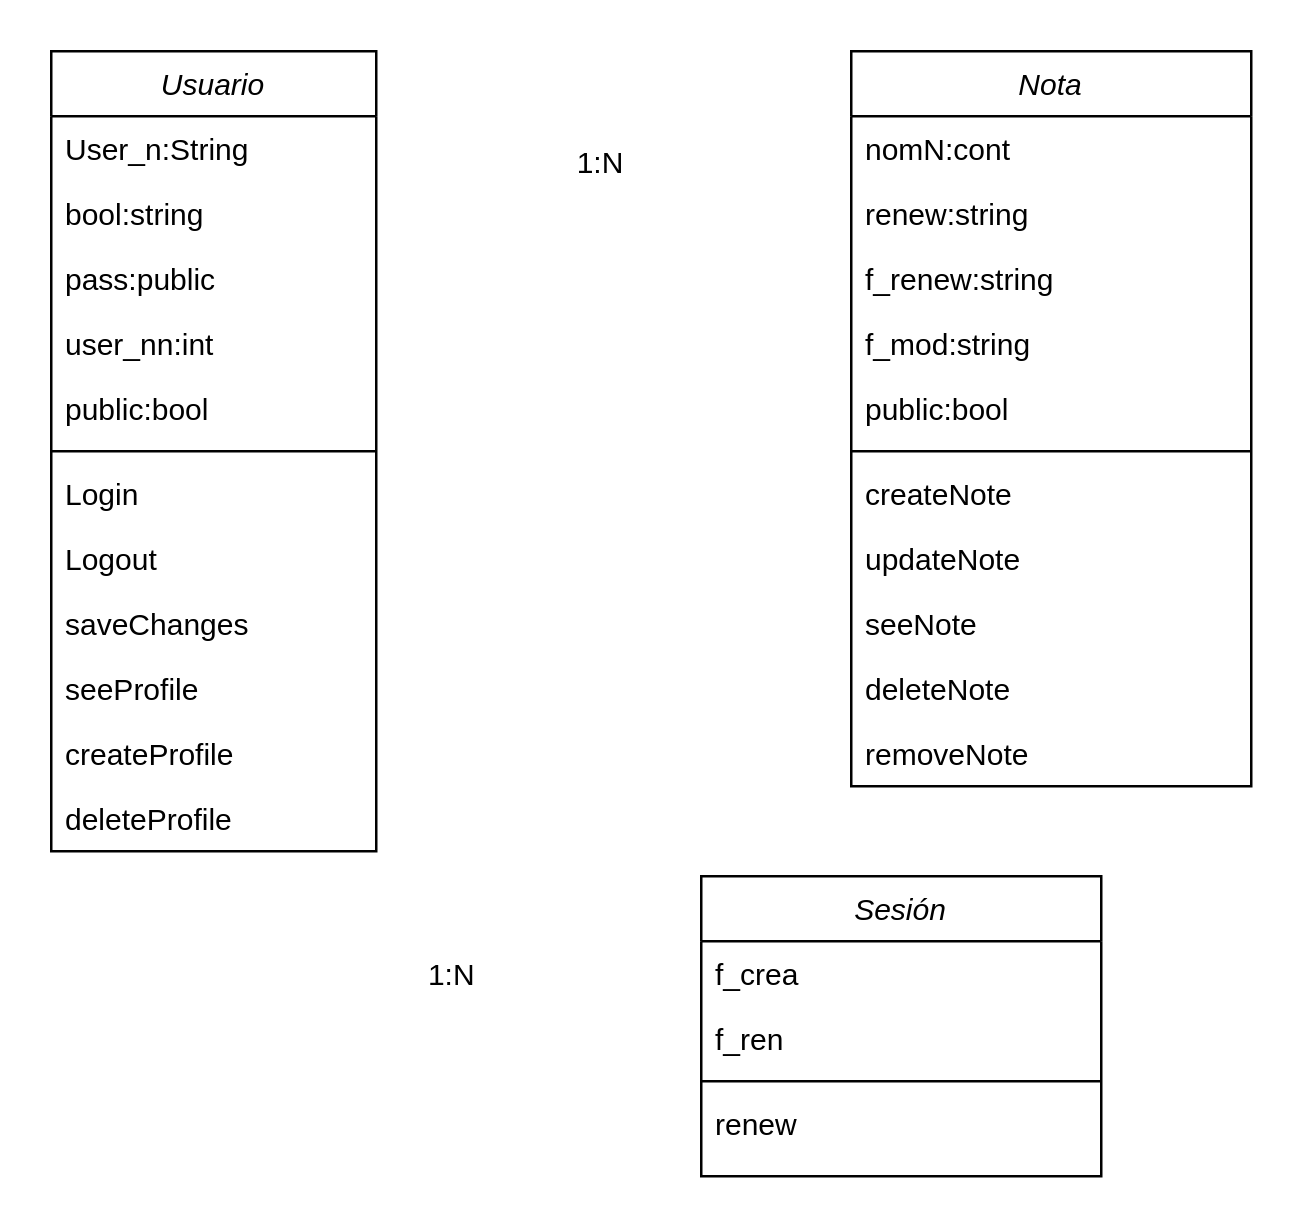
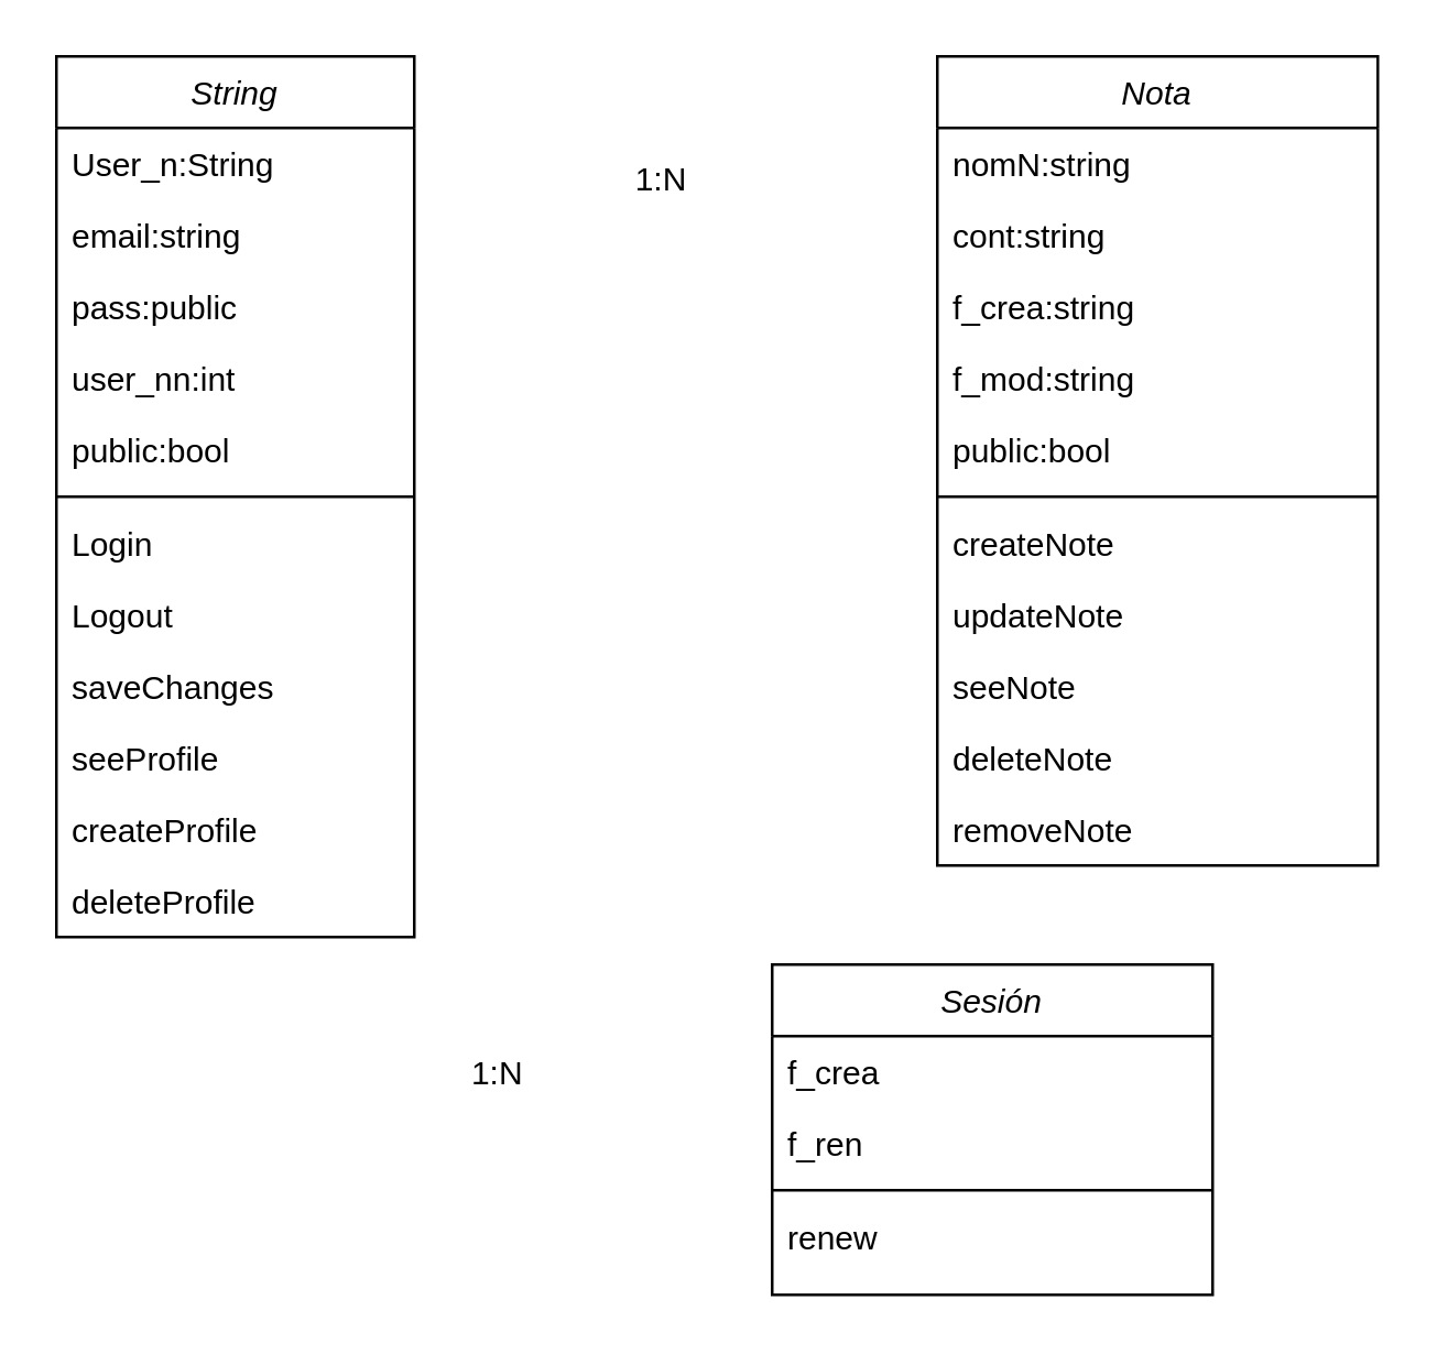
- <mxCell id="2" value="Usuario" style="swimlane;fontStyle=2;align=center;verticalAlign=top;childLayout=stackLayout;horizontal=1;startSize=26;horizontalStack=0;resizeParent=1;resizeLast=0;collapsible=1;marginBottom=0;rounded=0;shadow=0;strokeWidth=1;" parent="1" vertex="1"><mxGeometry x="20" y="20" width="130" height="320" as="geometry"><mxRectangle x="230" y="140" width="160" height="26" as="alternateBounds" /></mxGeometry></mxCell>
+ <mxCell id="2" value="String" style="swimlane;fontStyle=2;align=center;verticalAlign=top;childLayout=stackLayout;horizontal=1;startSize=26;horizontalStack=0;resizeParent=1;resizeLast=0;collapsible=1;marginBottom=0;rounded=0;shadow=0;strokeWidth=1;" parent="1" vertex="1"><mxGeometry x="20" y="20" width="130" height="320" as="geometry"><mxRectangle x="230" y="140" width="160" height="26" as="alternateBounds" /></mxGeometry></mxCell>
- <mxCell id="21" value="nomN:cont" style="text;align=left;verticalAlign=top;spacingLeft=4;spacingRight=4;overflow=hidden;rotatable=0;points=[[0,0.5],[1,0.5]];portConstraint=eastwest;" parent="20" vertex="1"><mxGeometry y="26" width="160" height="26" as="geometry" /></mxCell>
+ <mxCell id="21" value="nomN:string" style="text;align=left;verticalAlign=top;spacingLeft=4;spacingRight=4;overflow=hidden;rotatable=0;points=[[0,0.5],[1,0.5]];portConstraint=eastwest;" parent="20" vertex="1"><mxGeometry y="26" width="160" height="26" as="geometry" /></mxCell>
- <mxCell id="4" value="bool:string" style="text;align=left;verticalAlign=top;spacingLeft=4;spacingRight=4;overflow=hidden;rotatable=0;points=[[0,0.5],[1,0.5]];portConstraint=eastwest;rounded=0;shadow=0;html=0;" parent="2" vertex="1"><mxGeometry y="52" width="130" height="26" as="geometry" /></mxCell>
+ <mxCell id="4" value="email:string" style="text;align=left;verticalAlign=top;spacingLeft=4;spacingRight=4;overflow=hidden;rotatable=0;points=[[0,0.5],[1,0.5]];portConstraint=eastwest;rounded=0;shadow=0;html=0;" parent="2" vertex="1"><mxGeometry y="52" width="130" height="26" as="geometry" /></mxCell>
- <mxCell id="22" value="renew:string" style="text;align=left;verticalAlign=top;spacingLeft=4;spacingRight=4;overflow=hidden;rotatable=0;points=[[0,0.5],[1,0.5]];portConstraint=eastwest;rounded=0;shadow=0;html=0;" parent="20" vertex="1"><mxGeometry y="52" width="160" height="26" as="geometry" /></mxCell>
+ <mxCell id="22" value="cont:string" style="text;align=left;verticalAlign=top;spacingLeft=4;spacingRight=4;overflow=hidden;rotatable=0;points=[[0,0.5],[1,0.5]];portConstraint=eastwest;rounded=0;shadow=0;html=0;" parent="20" vertex="1"><mxGeometry y="52" width="160" height="26" as="geometry" /></mxCell>
- <mxCell id="23" value="f_renew:string" style="text;align=left;verticalAlign=top;spacingLeft=4;spacingRight=4;overflow=hidden;rotatable=0;points=[[0,0.5],[1,0.5]];portConstraint=eastwest;rounded=0;shadow=0;html=0;" parent="20" vertex="1"><mxGeometry y="78" width="160" height="26" as="geometry" /></mxCell>
+ <mxCell id="23" value="f_crea:string" style="text;align=left;verticalAlign=top;spacingLeft=4;spacingRight=4;overflow=hidden;rotatable=0;points=[[0,0.5],[1,0.5]];portConstraint=eastwest;rounded=0;shadow=0;html=0;" parent="20" vertex="1"><mxGeometry y="78" width="160" height="26" as="geometry" /></mxCell>
